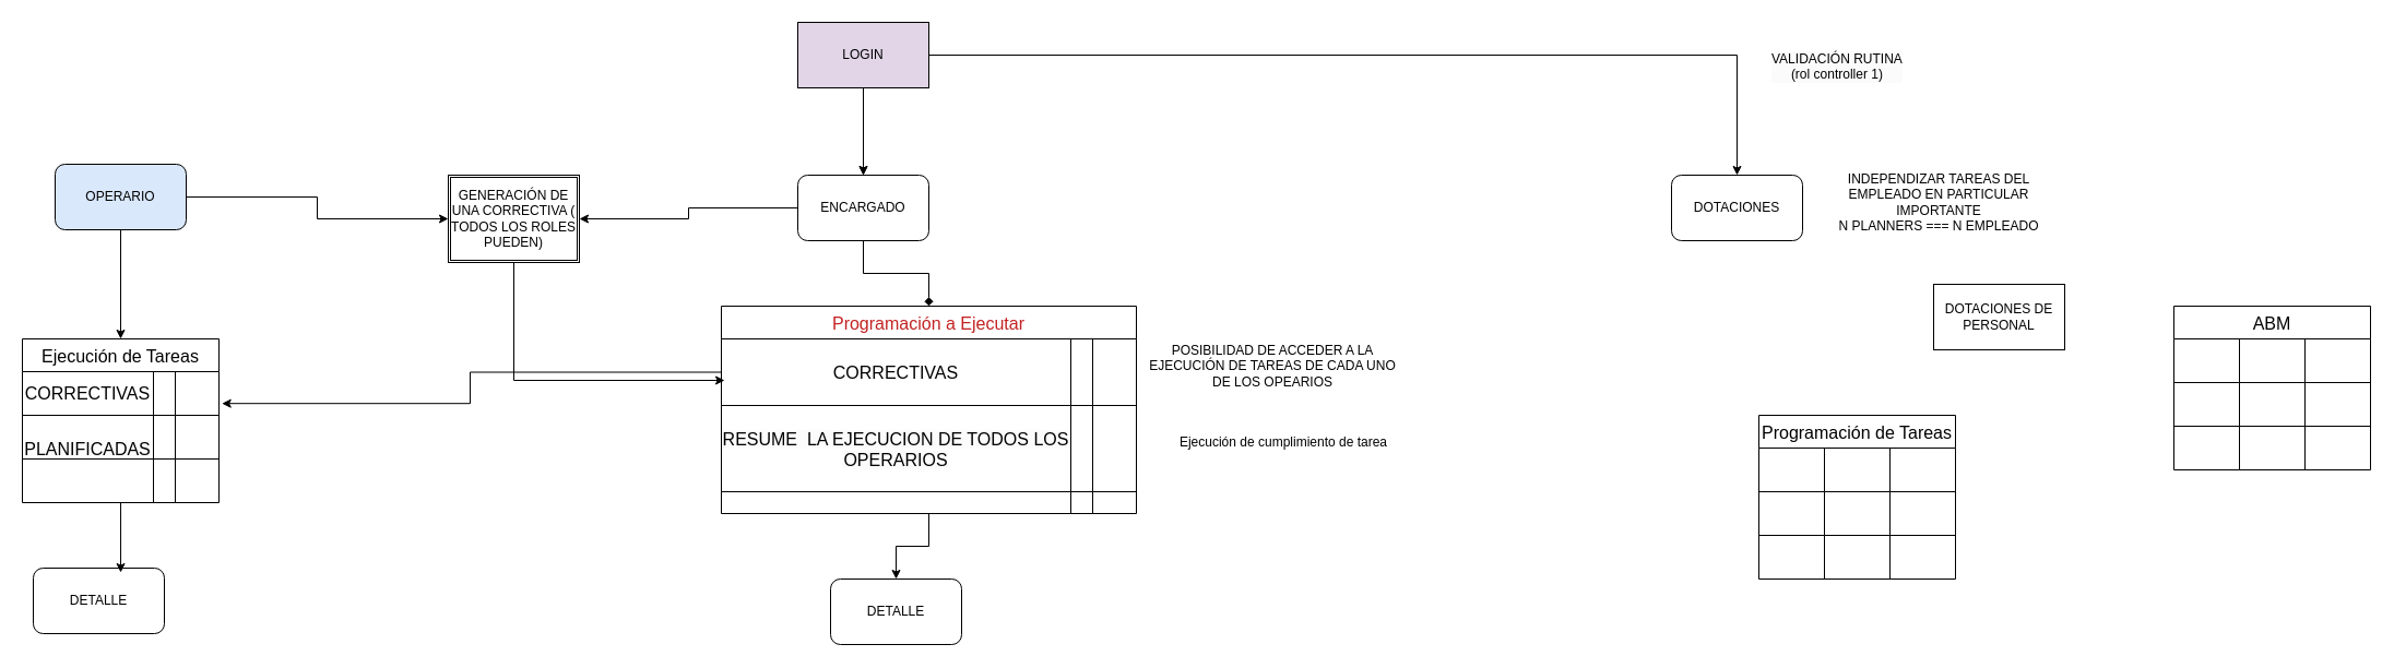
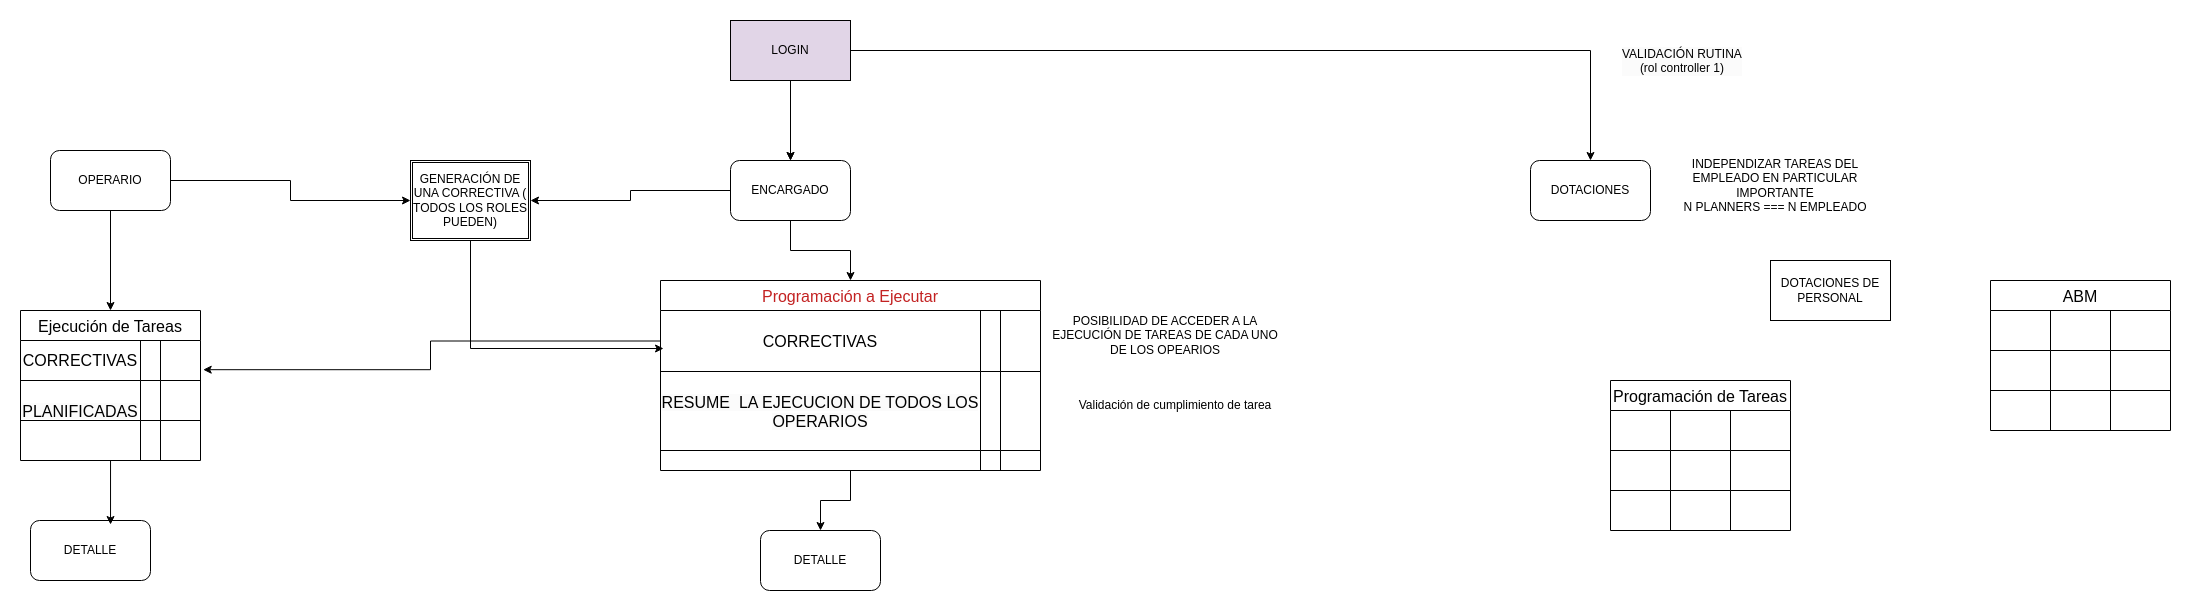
- <mxCell id="8" value="OPERARIO" style="rounded=1;whiteSpace=wrap;html=1;fillColor=#dae8fc;" vertex="1" parent="1"><mxGeometry x="50" y="150" width="120" height="60" as="geometry" /></mxCell>
+ <mxCell id="8" value="OPERARIO" style="rounded=1;whiteSpace=wrap;html=1;" vertex="1" parent="1"><mxGeometry x="50" y="150" width="120" height="60" as="geometry" /></mxCell>
- <mxCell id="23" style="edgeStyle=orthogonalEdgeStyle;rounded=0;orthogonalLoop=1;jettySize=auto;html=1;entryX=0.5;entryY=0;entryDx=0;entryDy=0;endArrow=diamond;" edge="1" parent="1" source="25" target="27"><mxGeometry relative="1" as="geometry"><mxPoint x="790" y="270" as="targetPoint" /></mxGeometry></mxCell>
+ <mxCell id="23" style="edgeStyle=orthogonalEdgeStyle;rounded=0;orthogonalLoop=1;jettySize=auto;html=1;entryX=0.5;entryY=0;entryDx=0;entryDy=0;" edge="1" parent="1" source="25" target="27"><mxGeometry relative="1" as="geometry"><mxPoint x="790" y="270" as="targetPoint" /></mxGeometry></mxCell>
- <mxCell id="41" value="Ejecución de cumplimiento de tarea" style="text;html=1;align=center;verticalAlign=middle;whiteSpace=wrap;rounded=0;" vertex="1" parent="1"><mxGeometry x="1060" y="350" width="230" height="110" as="geometry" /></mxCell>
+ <mxCell id="41" value="Validación de cumplimiento de tarea" style="text;html=1;align=center;verticalAlign=middle;whiteSpace=wrap;rounded=0;" vertex="1" parent="1"><mxGeometry x="1060" y="350" width="230" height="110" as="geometry" /></mxCell>
